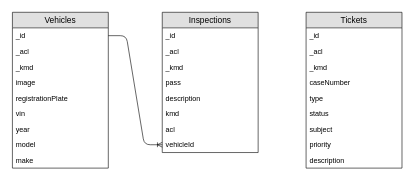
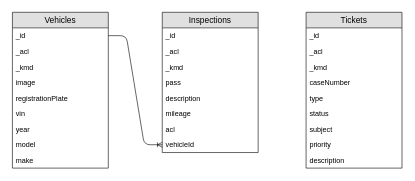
- <mxCell id="18" value="kmd" style="text;strokeColor=none;fillColor=none;spacingLeft=4;spacingRight=4;overflow=hidden;rotatable=0;points=[[0,0.5],[1,0.5]];portConstraint=eastwest;fontSize=12;" parent="12" vertex="1"><mxGeometry y="156" width="160" height="26" as="geometry" /></mxCell>
+ <mxCell id="18" value="mileage" style="text;strokeColor=none;fillColor=none;spacingLeft=4;spacingRight=4;overflow=hidden;rotatable=0;points=[[0,0.5],[1,0.5]];portConstraint=eastwest;fontSize=12;" parent="12" vertex="1"><mxGeometry y="156" width="160" height="26" as="geometry" /></mxCell>
